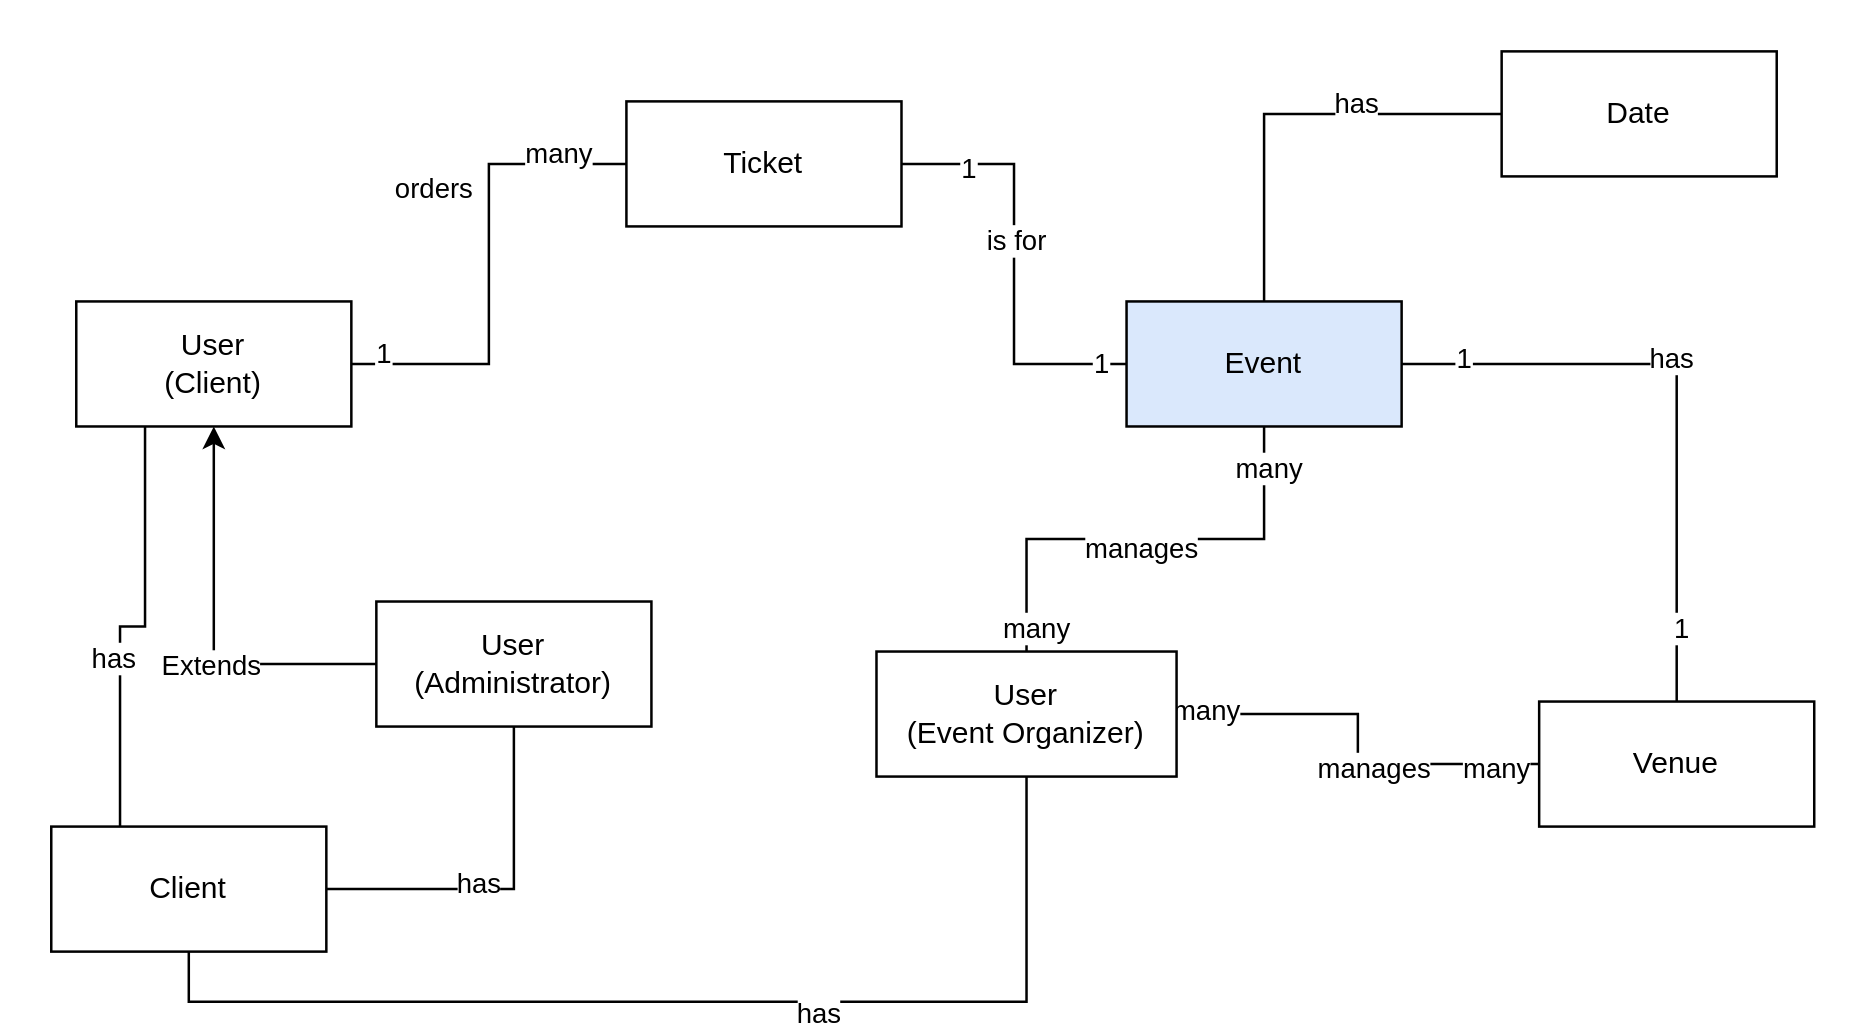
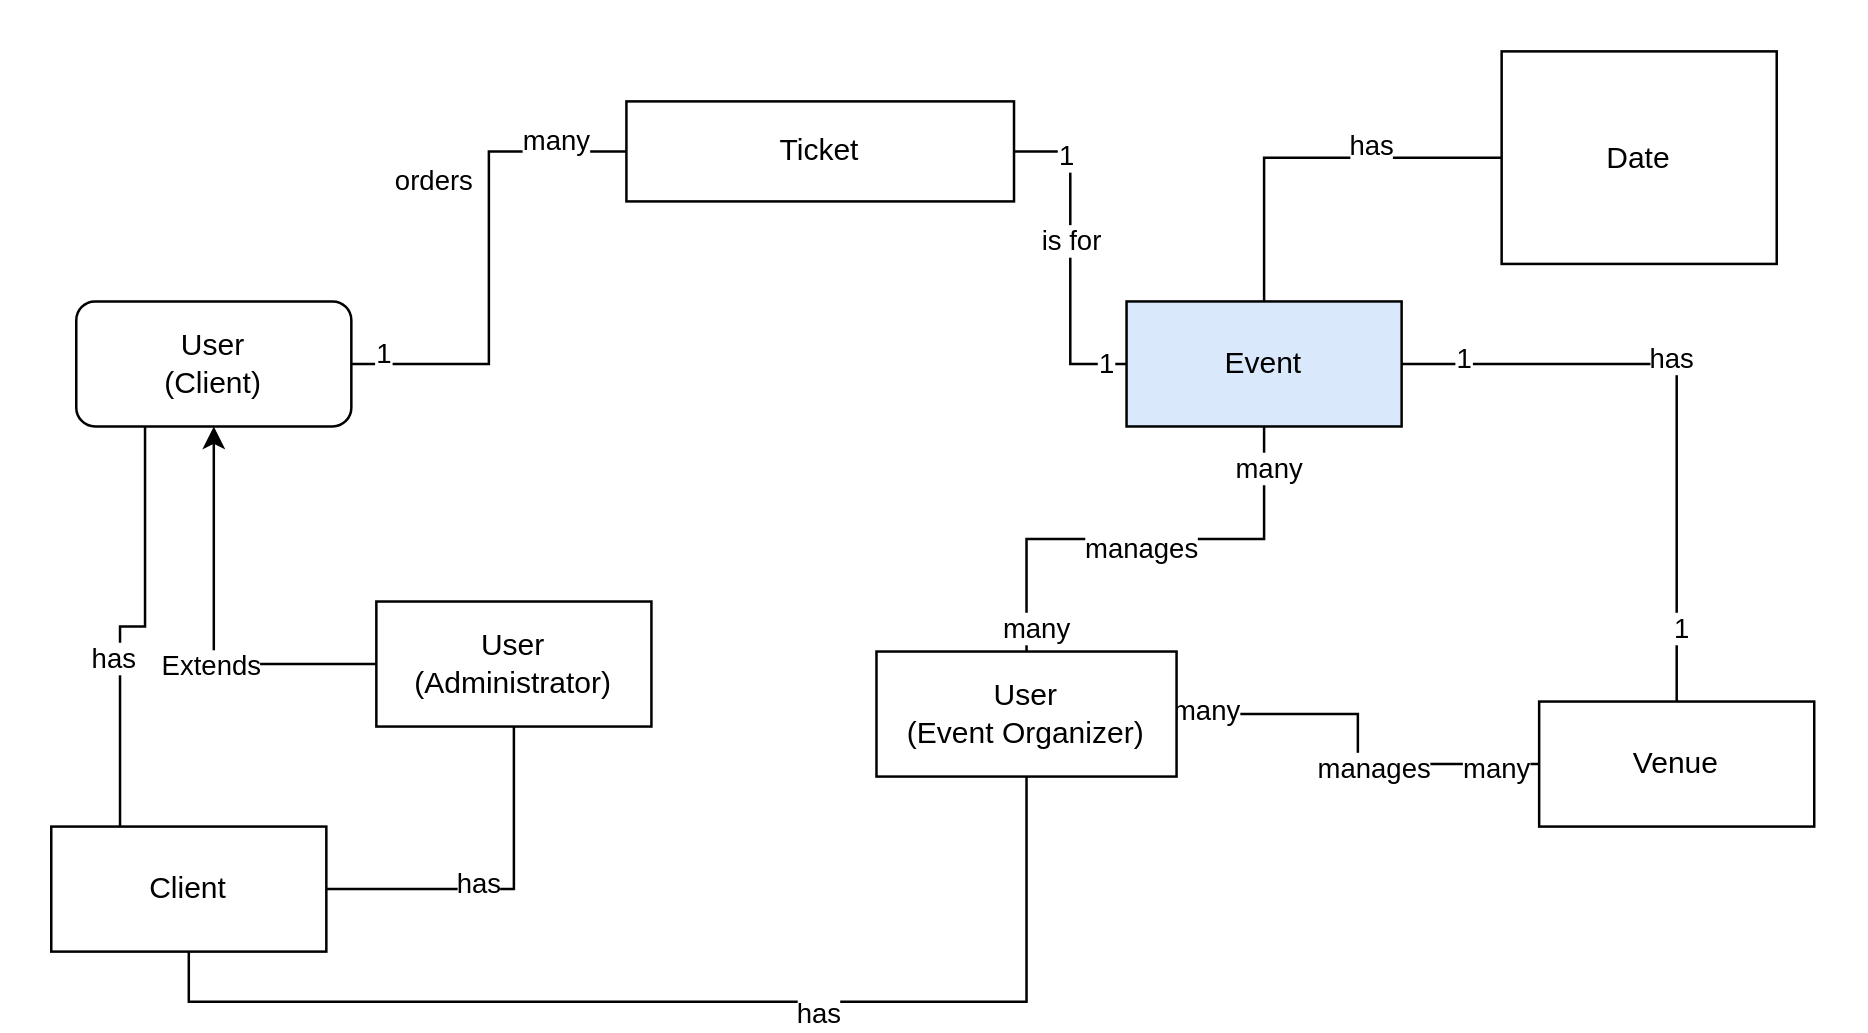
- <mxCell id="33" value="Date" style="html=1;whiteSpace=wrap;" parent="1" vertex="1"><mxGeometry x="600" y="20" width="110" height="50" as="geometry" /></mxCell>
+ <mxCell id="33" value="Date" style="html=1;whiteSpace=wrap;" parent="1" vertex="1"><mxGeometry x="600" y="20" width="110" height="85" as="geometry" /></mxCell>
- <mxCell id="32" value="Ticket" style="html=1;whiteSpace=wrap;" parent="1" vertex="1"><mxGeometry x="250" y="40" width="110" height="50" as="geometry" /></mxCell>
+ <mxCell id="32" value="Ticket" style="html=1;whiteSpace=wrap;" parent="1" vertex="1"><mxGeometry x="250" y="40" width="155" height="40" as="geometry" /></mxCell>
- <mxCell id="20" value="User&lt;div&gt;(Client)&lt;/div&gt;" style="html=1;whiteSpace=wrap;" parent="1" vertex="1"><mxGeometry x="30" y="120" width="110" height="50" as="geometry" /></mxCell>
+ <mxCell id="20" value="User&lt;div&gt;(Client)&lt;/div&gt;" style="html=1;whiteSpace=wrap;rounded=1;" parent="1" vertex="1"><mxGeometry x="30" y="120" width="110" height="50" as="geometry" /></mxCell>
